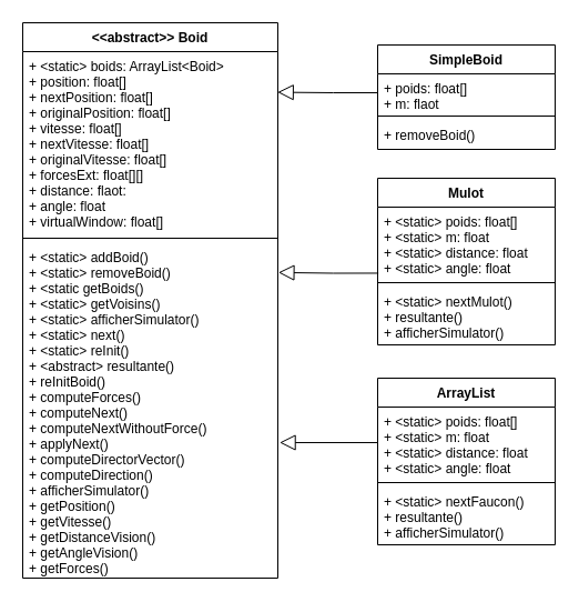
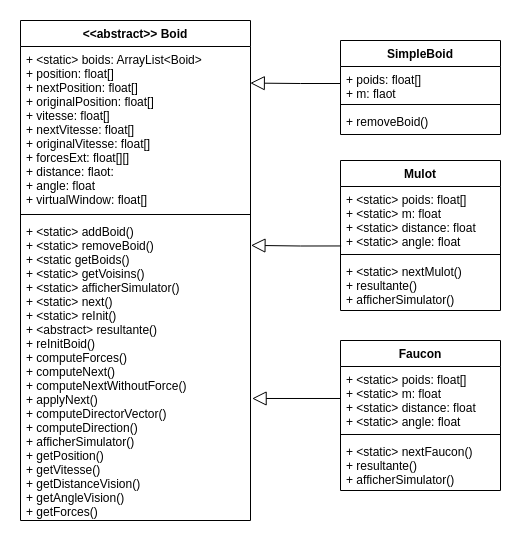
- <mxCell id="14" value="ArrayList" style="swimlane;fontStyle=1;align=center;verticalAlign=top;childLayout=stackLayout;horizontal=1;startSize=26;horizontalStack=0;resizeParent=1;resizeParentMax=0;resizeLast=0;collapsible=1;marginBottom=0;" vertex="1" parent="1"><mxGeometry x="340" y="340" width="160" height="150" as="geometry" /></mxCell>
+ <mxCell id="14" value="Faucon" style="swimlane;fontStyle=1;align=center;verticalAlign=top;childLayout=stackLayout;horizontal=1;startSize=26;horizontalStack=0;resizeParent=1;resizeParentMax=0;resizeLast=0;collapsible=1;marginBottom=0;" vertex="1" parent="1"><mxGeometry x="340" y="340" width="160" height="150" as="geometry" /></mxCell>
